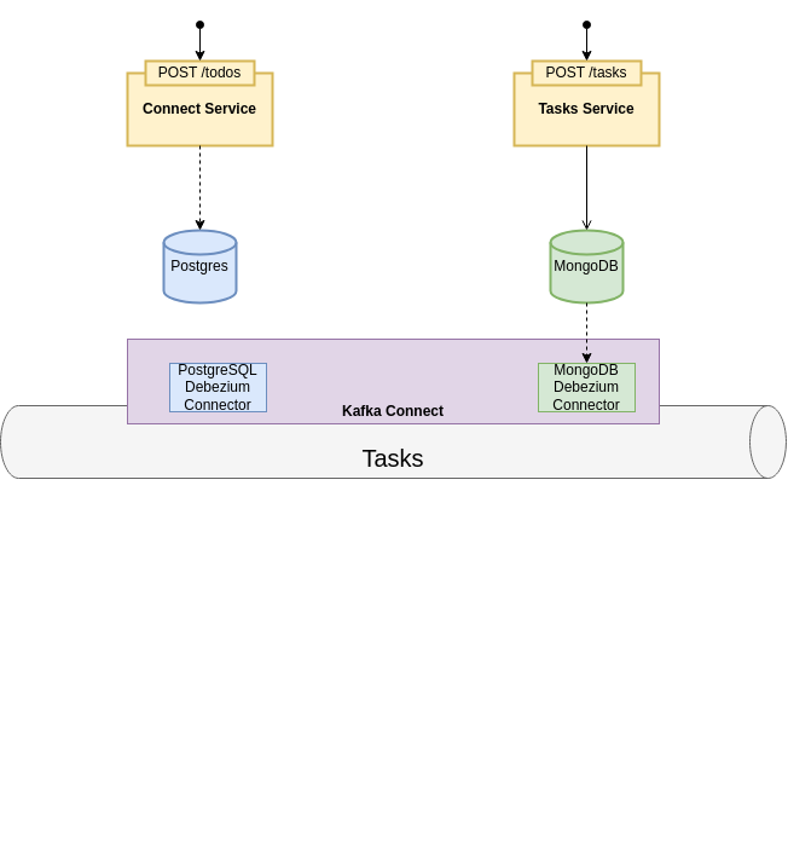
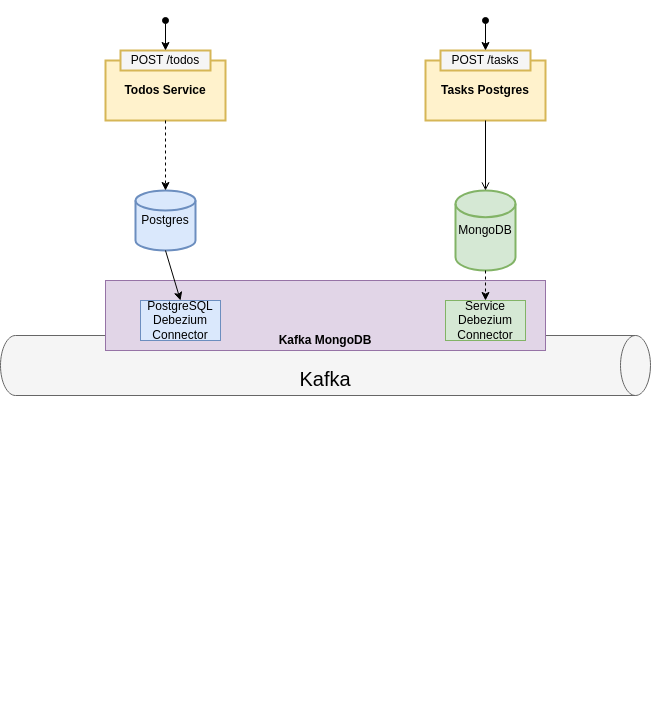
- <mxCell id="16" value="POST /todos" style="rounded=0;whiteSpace=wrap;html=1;strokeWidth=2;fillColor=#fff2cc;gradientDirection=east;strokeColor=#d6b656;" vertex="1" parent="1"><mxGeometry x="35" y="50" width="90" height="20" as="geometry" /></mxCell>
+ <mxCell id="16" value="POST /todos" style="rounded=0;whiteSpace=wrap;html=1;strokeWidth=2;fillColor=#f5f5f5;gradientDirection=east;strokeColor=#d6b656;" vertex="1" parent="1"><mxGeometry x="35" y="50" width="90" height="20" as="geometry" /></mxCell>
- <mxCell id="17" value="POST /tasks" style="rounded=0;whiteSpace=wrap;html=1;strokeWidth=2;fillColor=#fff2cc;gradientDirection=east;strokeColor=#d6b656;" vertex="1" parent="1"><mxGeometry x="355" y="50" width="90" height="20" as="geometry" /></mxCell>
+ <mxCell id="17" value="POST /tasks" style="rounded=0;whiteSpace=wrap;html=1;strokeWidth=2;fillColor=#f5f5f5;gradientDirection=east;strokeColor=#d6b656;" vertex="1" parent="1"><mxGeometry x="355" y="50" width="90" height="20" as="geometry" /></mxCell>
- <mxCell id="3" value="Connect Service" style="rounded=0;whiteSpace=wrap;html=1;strokeWidth=2;fontStyle=1;fillColor=#fff2cc;strokeColor=#d6b656;" vertex="1" parent="1"><mxGeometry x="20" y="60" width="120" height="60" as="geometry" /></mxCell>
+ <mxCell id="3" value="Todos Service" style="rounded=0;whiteSpace=wrap;html=1;strokeWidth=2;fontStyle=1;fillColor=#fff2cc;strokeColor=#d6b656;" vertex="1" parent="1"><mxGeometry x="20" y="60" width="120" height="60" as="geometry" /></mxCell>
- <mxCell id="4" value="Tasks Service" style="rounded=0;whiteSpace=wrap;html=1;strokeWidth=2;fontStyle=1;fillColor=#fff2cc;strokeColor=#d6b656;" vertex="1" parent="1"><mxGeometry x="340" y="60" width="120" height="60" as="geometry" /></mxCell>
+ <mxCell id="4" value="Tasks Postgres" style="rounded=0;whiteSpace=wrap;html=1;strokeWidth=2;fontStyle=1;fillColor=#fff2cc;strokeColor=#d6b656;" vertex="1" parent="1"><mxGeometry x="340" y="60" width="120" height="60" as="geometry" /></mxCell>
- <mxCell id="2" value="MongoDB" style="strokeWidth=2;html=1;shape=mxgraph.flowchart.database;whiteSpace=wrap;fillColor=#d5e8d4;strokeColor=#82b366;" vertex="1" parent="1"><mxGeometry x="370" y="190" width="60" height="60" as="geometry" /></mxCell>
+ <mxCell id="2" value="MongoDB" style="strokeWidth=2;html=1;shape=mxgraph.flowchart.database;whiteSpace=wrap;fillColor=#d5e8d4;strokeColor=#82b366;" vertex="1" parent="1"><mxGeometry x="370" y="190" width="60" height="80" as="geometry" /></mxCell>
+ <mxCell id="14" value="" style="endArrow=classic;html=1;exitX=0.5;exitY=1;exitDx=0;exitDy=0;exitPerimeter=0;entryX=0.5;entryY=0;entryDx=0;entryDy=0;" edge="1" parent="1" source="5" target="12"><mxGeometry width="50" height="50" relative="1" as="geometry"><mxPoint x="200" y="240" as="sourcePoint" /><mxPoint x="250" y="190" as="targetPoint" /></mxGeometry></mxCell>
- <mxCell id="13" value="&lt;div&gt;MongoDB&lt;/div&gt;&lt;div&gt;Debezium&lt;br&gt;Connector&lt;br&gt;&lt;/div&gt;" style="rounded=0;whiteSpace=wrap;html=1;fillColor=#d5e8d4;strokeColor=#82b366;" vertex="1" parent="1"><mxGeometry x="360" y="300" width="80" height="40" as="geometry" /></mxCell>
+ <mxCell id="13" value="&lt;div&gt;Service&lt;/div&gt;&lt;div&gt;Debezium&lt;br&gt;Connector&lt;br&gt;&lt;/div&gt;" style="rounded=0;whiteSpace=wrap;html=1;fillColor=#d5e8d4;strokeColor=#82b366;" vertex="1" parent="1"><mxGeometry x="360" y="300" width="80" height="40" as="geometry" /></mxCell>
- <mxCell id="11" value="Kafka Connect" style="text;html=1;strokeColor=none;fillColor=none;align=center;verticalAlign=middle;whiteSpace=wrap;rounded=0;fontStyle=1" vertex="1" parent="1"><mxGeometry x="190" y="330" width="100" height="20" as="geometry" /></mxCell>
+ <mxCell id="11" value="Kafka MongoDB" style="text;html=1;strokeColor=none;fillColor=none;align=center;verticalAlign=middle;whiteSpace=wrap;rounded=0;fontStyle=1" vertex="1" parent="1"><mxGeometry x="190" y="330" width="100" height="20" as="geometry" /></mxCell>
- <mxCell id="9" value="&lt;font style=&quot;font-size: 20px&quot;&gt;Tasks&lt;/font&gt;" style="text;html=1;strokeColor=none;fillColor=none;align=center;verticalAlign=middle;whiteSpace=wrap;rounded=0;" vertex="1" parent="1"><mxGeometry x="205" y="360" width="70" height="35" as="geometry" /></mxCell>
+ <mxCell id="9" value="&lt;font style=&quot;font-size: 20px&quot;&gt;Kafka&lt;/font&gt;" style="text;html=1;strokeColor=none;fillColor=none;align=center;verticalAlign=middle;whiteSpace=wrap;rounded=0;" vertex="1" parent="1"><mxGeometry x="205" y="360" width="70" height="35" as="geometry" /></mxCell>
